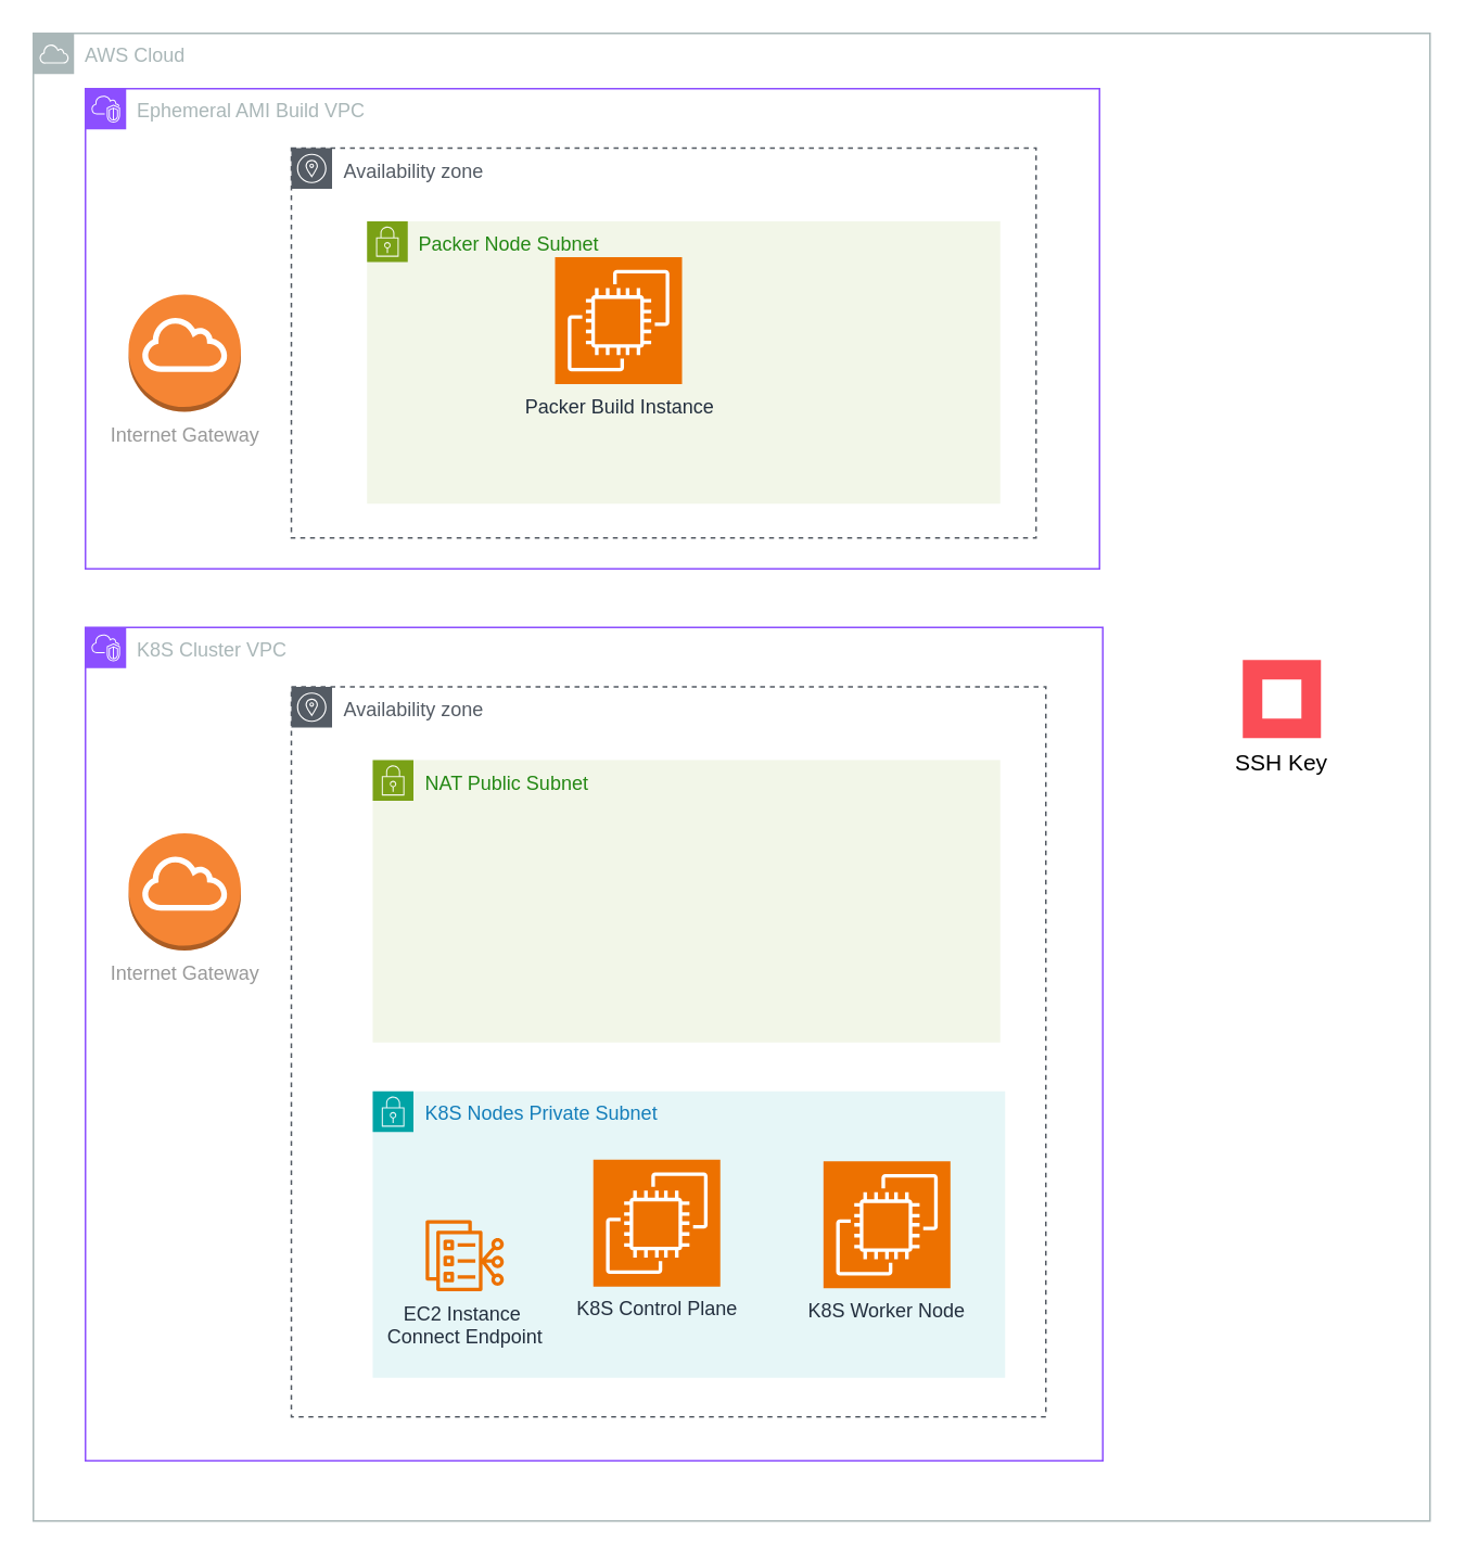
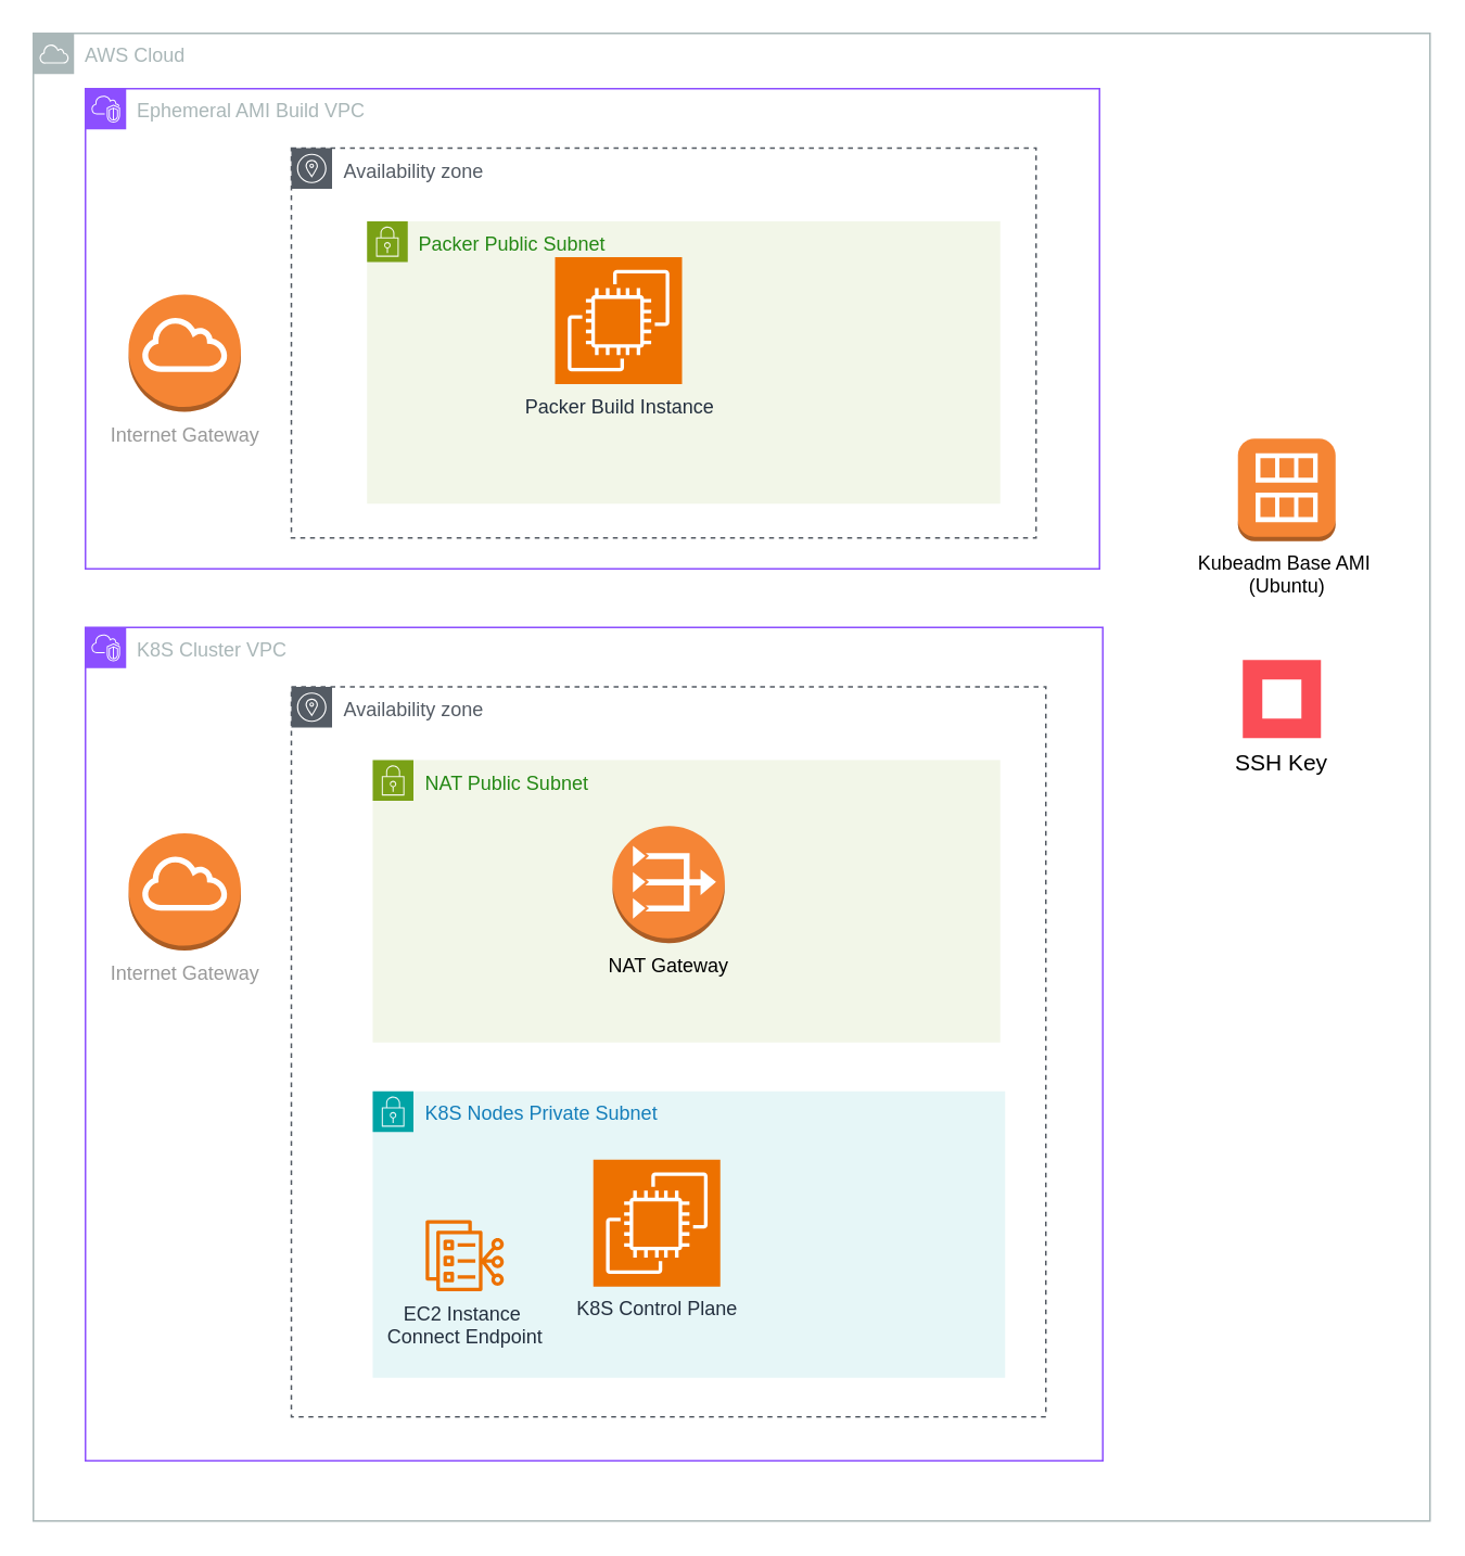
- <mxCell id="6" value="Packer Node Subnet" style="points=[[0,0],[0.25,0],[0.5,0],[0.75,0],[1,0],[1,0.25],[1,0.5],[1,0.75],[1,1],[0.75,1],[0.5,1],[0.25,1],[0,1],[0,0.75],[0,0.5],[0,0.25]];outlineConnect=0;gradientColor=none;html=1;whiteSpace=wrap;fontSize=12;fontStyle=0;container=1;pointerEvents=0;collapsible=0;recursiveResize=0;shape=mxgraph.aws4.group;grIcon=mxgraph.aws4.group_security_group;grStroke=0;strokeColor=#7AA116;fillColor=#F2F6E8;verticalAlign=top;align=left;spacingLeft=30;fontColor=#248814;dashed=0;" parent="3" vertex="1"><mxGeometry x="173" y="81.5" width="389" height="173.5" as="geometry" /></mxCell>
+ <mxCell id="6" value="Packer Public Subnet" style="points=[[0,0],[0.25,0],[0.5,0],[0.75,0],[1,0],[1,0.25],[1,0.5],[1,0.75],[1,1],[0.75,1],[0.5,1],[0.25,1],[0,1],[0,0.75],[0,0.5],[0,0.25]];outlineConnect=0;gradientColor=none;html=1;whiteSpace=wrap;fontSize=12;fontStyle=0;container=1;pointerEvents=0;collapsible=0;recursiveResize=0;shape=mxgraph.aws4.group;grIcon=mxgraph.aws4.group_security_group;grStroke=0;strokeColor=#7AA116;fillColor=#F2F6E8;verticalAlign=top;align=left;spacingLeft=30;fontColor=#248814;dashed=0;" parent="3" vertex="1"><mxGeometry x="173" y="81.5" width="389" height="173.5" as="geometry" /></mxCell>
+ <mxCell id="8" value="Kubeadm Base AMI&amp;nbsp;&lt;div&gt;(Ubuntu)&lt;/div&gt;" style="outlineConnect=0;dashed=0;verticalLabelPosition=bottom;verticalAlign=top;align=center;html=1;shape=mxgraph.aws3.ami;fillColor=#F58534;gradientColor=none;" vertex="1" parent="1"><mxGeometry x="760" y="269" width="60" height="63" as="geometry" /></mxCell>
+ <mxCell id="15" value="NAT Gateway" style="outlineConnect=0;dashed=0;verticalLabelPosition=bottom;verticalAlign=top;align=center;html=1;shape=mxgraph.aws3.vpc_nat_gateway;fillColor=#F58536;gradientColor=none;" vertex="1" parent="9"><mxGeometry x="323.75" y="122" width="69" height="72" as="geometry" /></mxCell>
- <mxCell id="17" value="K8S Worker Node" style="sketch=0;points=[[0,0,0],[0.25,0,0],[0.5,0,0],[0.75,0,0],[1,0,0],[0,1,0],[0.25,1,0],[0.5,1,0],[0.75,1,0],[1,1,0],[0,0.25,0],[0,0.5,0],[0,0.75,0],[1,0.25,0],[1,0.5,0],[1,0.75,0]];outlineConnect=0;fontColor=#232F3E;fillColor=#ED7100;strokeColor=#ffffff;dashed=0;verticalLabelPosition=bottom;verticalAlign=top;align=center;html=1;fontSize=12;fontStyle=0;aspect=fixed;shape=mxgraph.aws4.resourceIcon;resIcon=mxgraph.aws4.ec2;" vertex="1" parent="9"><mxGeometry x="453.38" y="328" width="78" height="78" as="geometry" /></mxCell>
